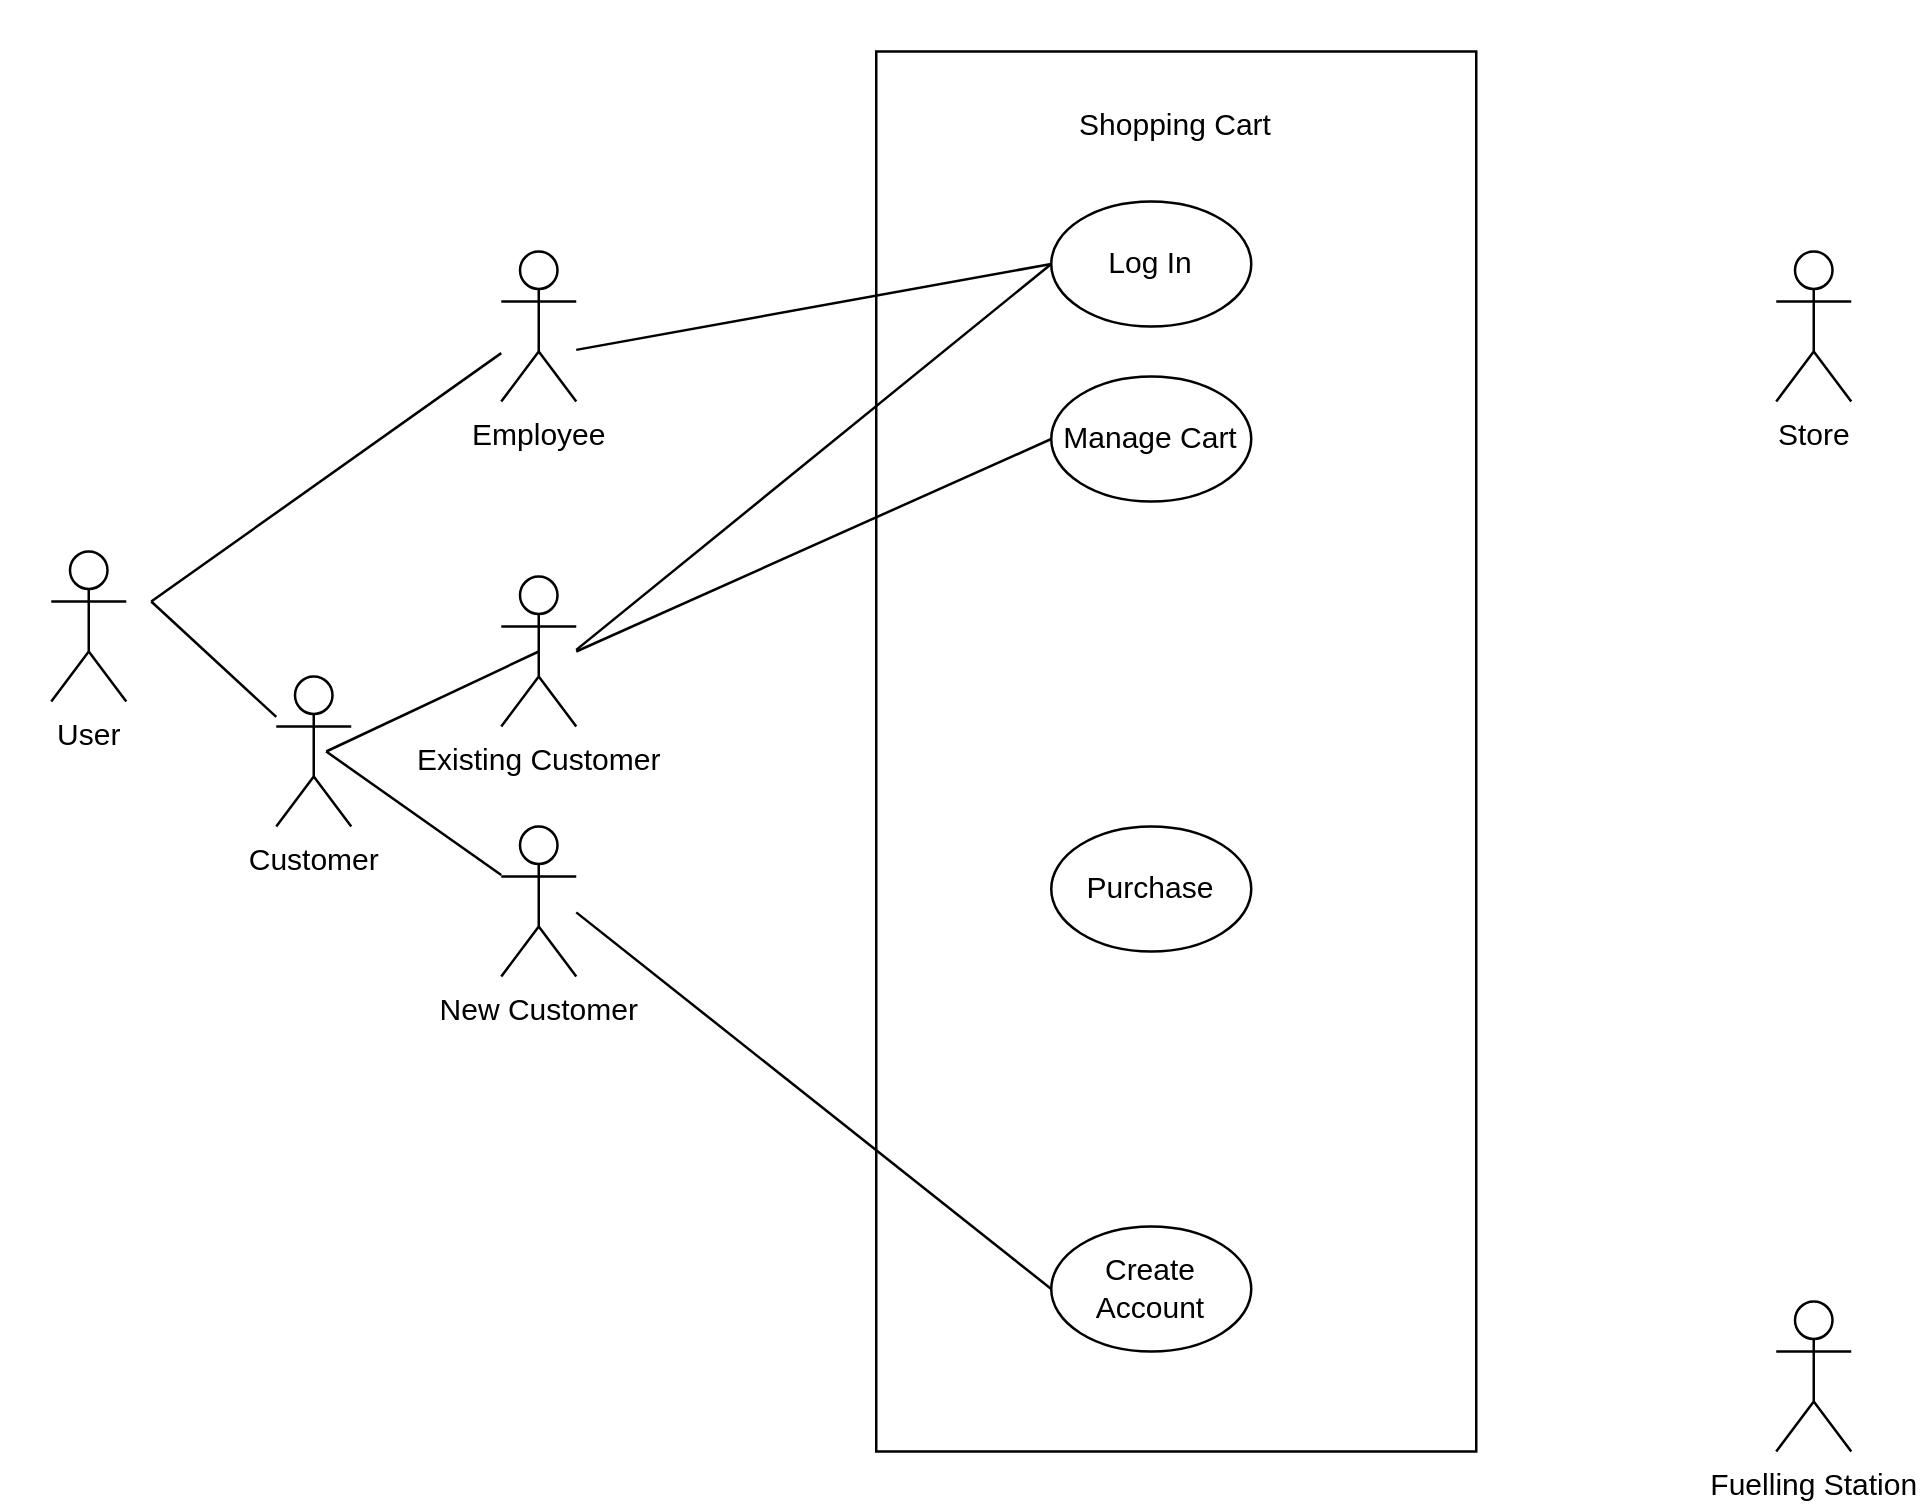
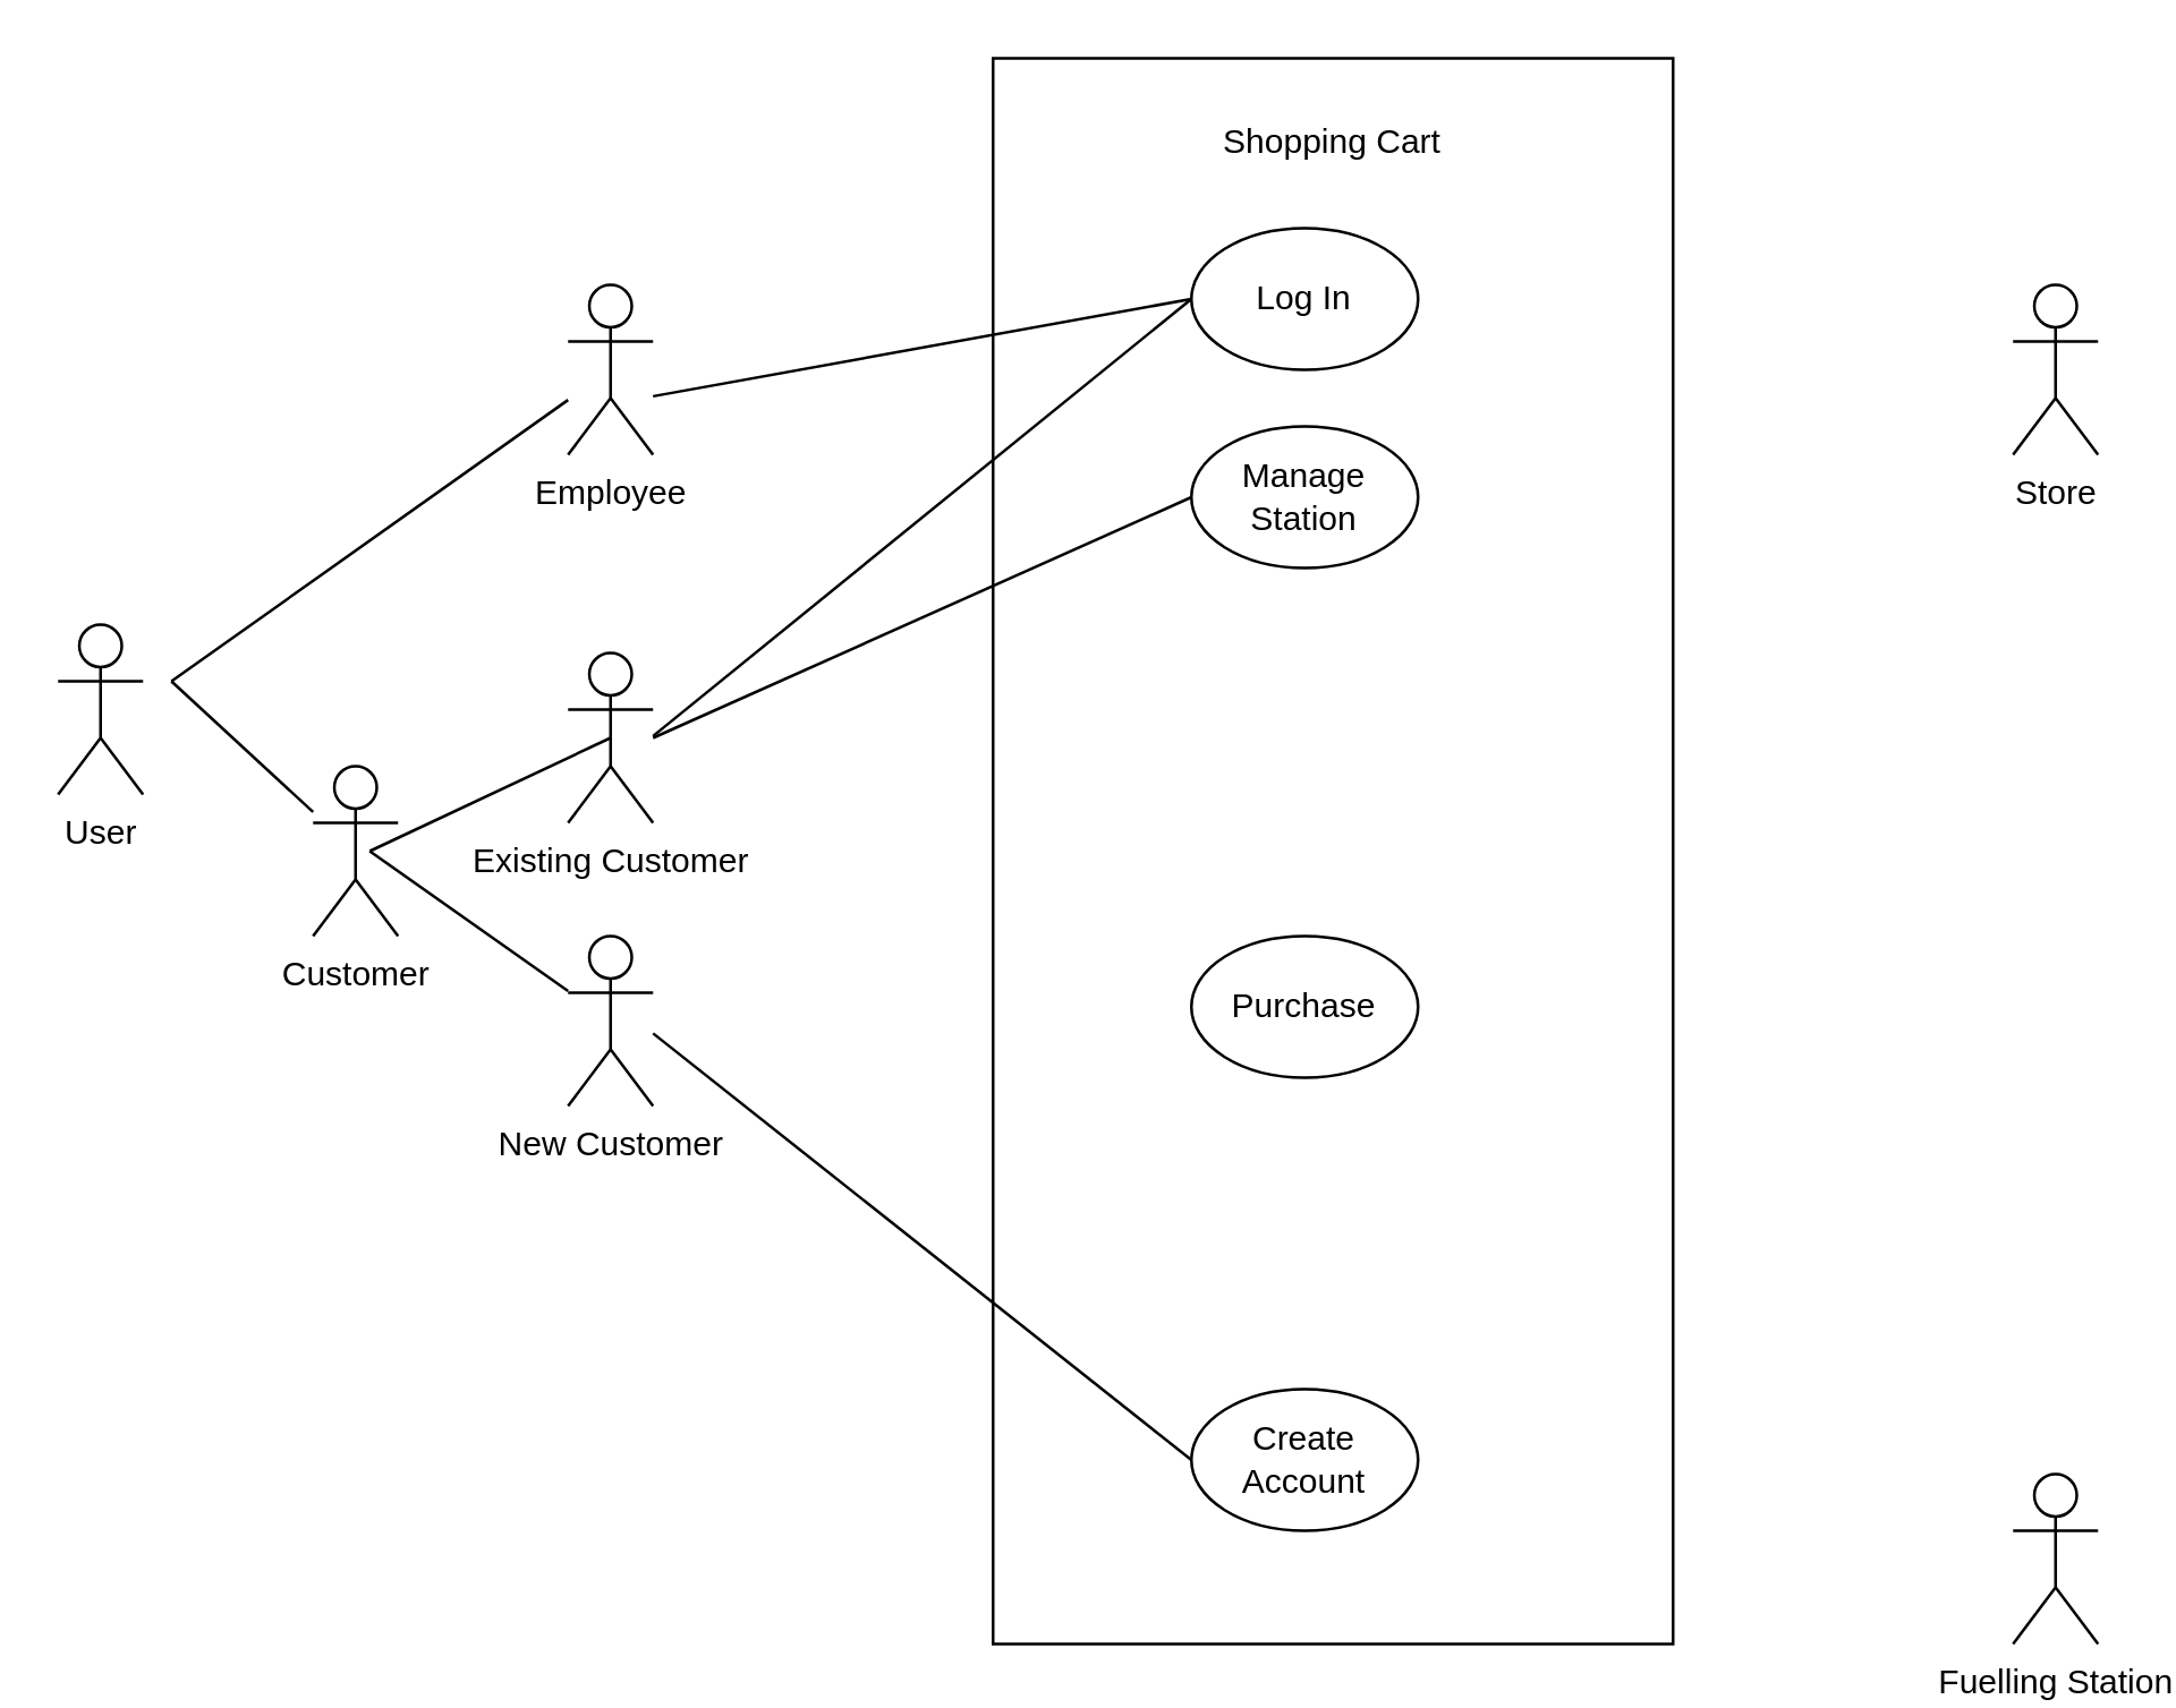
- <mxCell id="6" value="Manage Cart" style="ellipse;whiteSpace=wrap;html=1;" vertex="1" parent="1"><mxGeometry x="420" y="150" width="80" height="50" as="geometry" /></mxCell>
+ <mxCell id="6" value="Manage Station" style="ellipse;whiteSpace=wrap;html=1;" vertex="1" parent="1"><mxGeometry x="420" y="150" width="80" height="50" as="geometry" /></mxCell>
